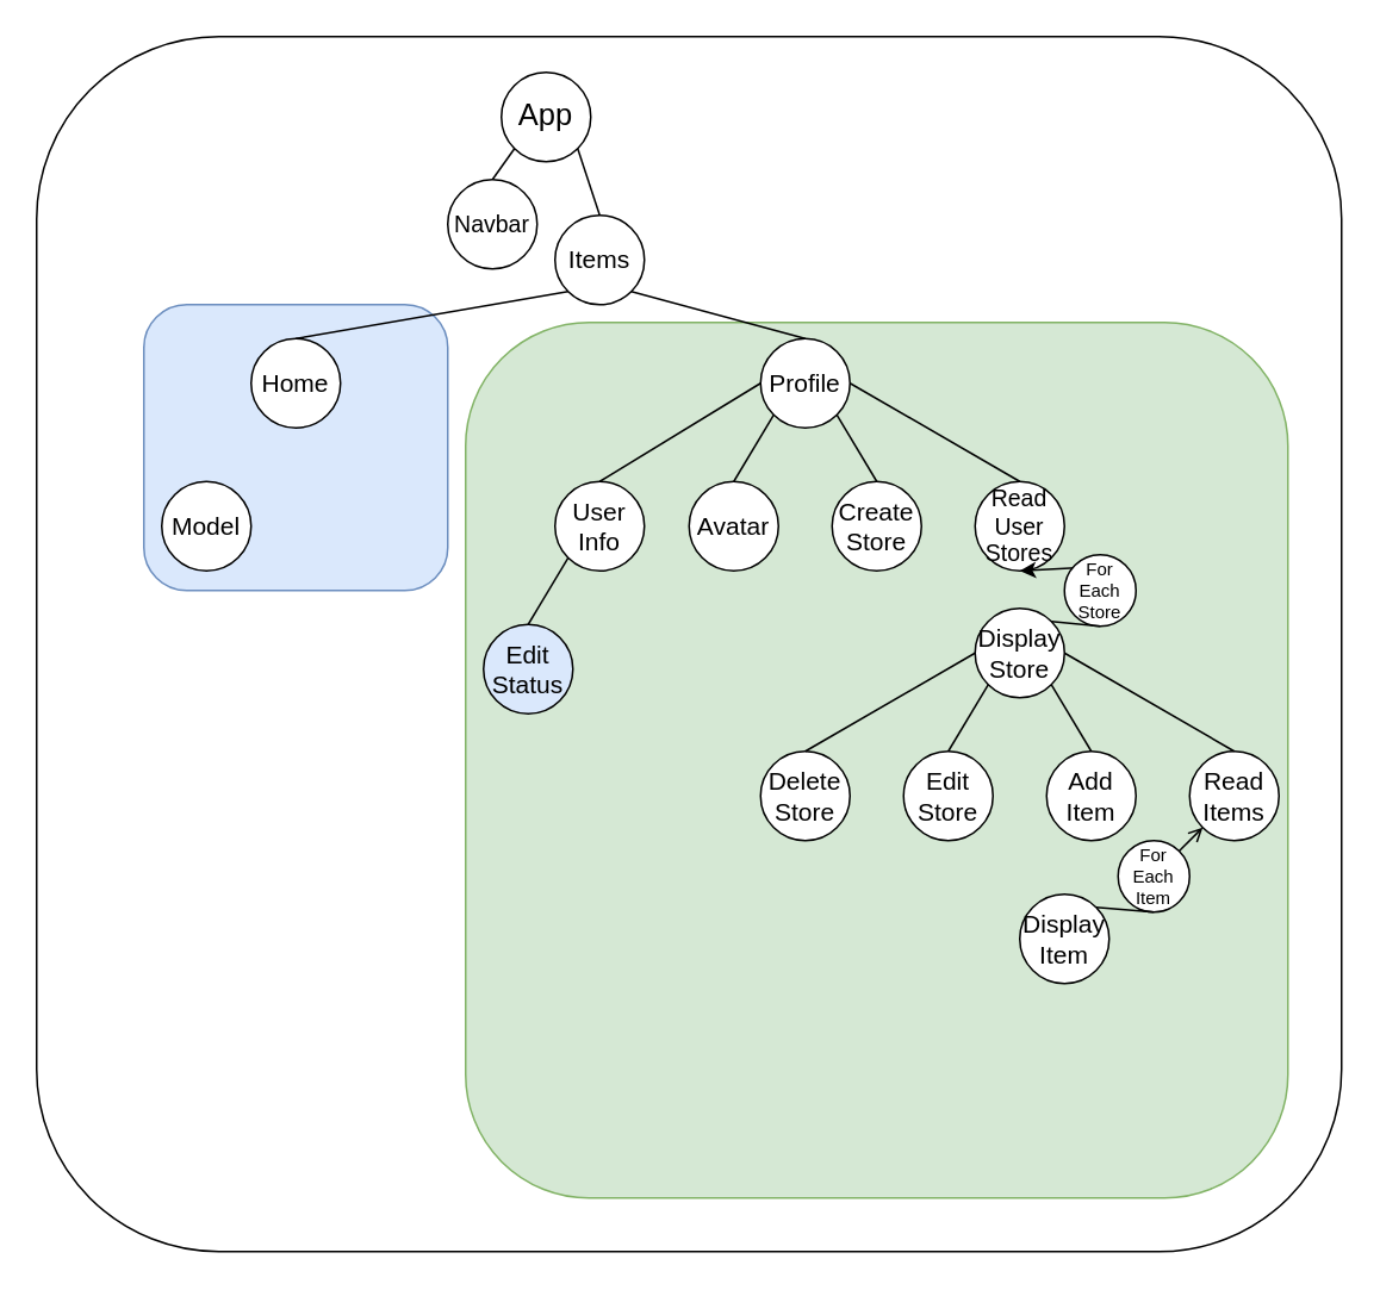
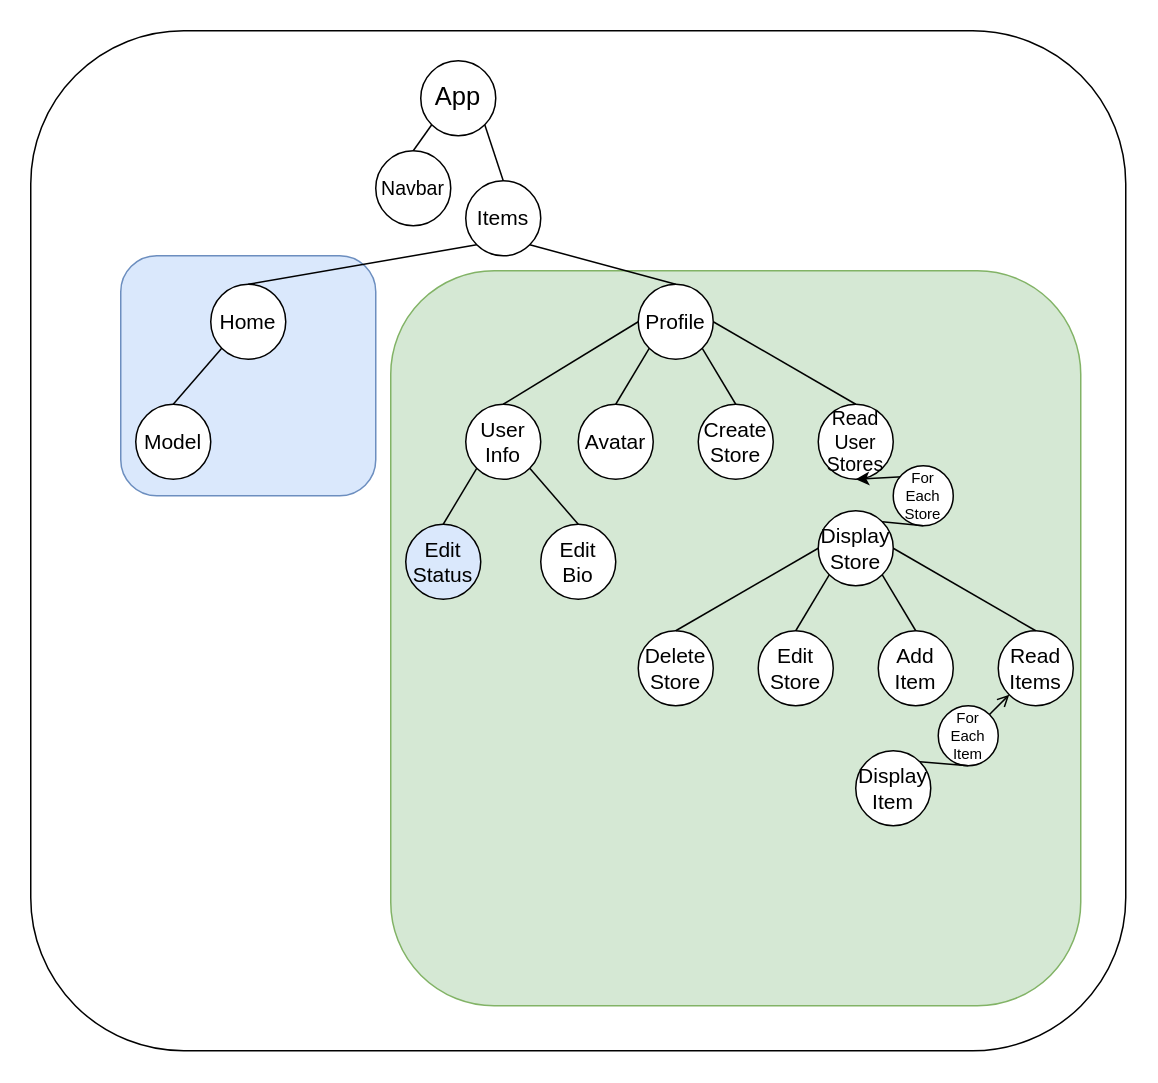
+ <mxCell id="15" value="" style="endArrow=none;html=1;fontSize=13;entryX=0;entryY=1;entryDx=0;entryDy=0;exitX=0.5;exitY=0;exitDx=0;exitDy=0;" edge="1" parent="1" source="14" target="9"><mxGeometry width="50" height="50" relative="1" as="geometry"><mxPoint x="60" y="229" as="sourcePoint" /><mxPoint x="110" y="179" as="targetPoint" /></mxGeometry></mxCell>
+ <mxCell id="44" value="" style="endArrow=none;html=1;fontSize=13;entryX=1;entryY=1;entryDx=0;entryDy=0;exitX=0.5;exitY=0;exitDx=0;exitDy=0;" edge="1" parent="1" source="41" target="16"><mxGeometry width="50" height="50" relative="1" as="geometry"><mxPoint x="295" y="359" as="sourcePoint" /><mxPoint x="327.322" y="321.678" as="targetPoint" /></mxGeometry></mxCell>
+ <mxCell id="41" value="Edit Bio" style="ellipse;whiteSpace=wrap;html=1;aspect=fixed;fontSize=14;fontStyle=0" vertex="1" parent="1"><mxGeometry x="360" y="349" width="50" height="50" as="geometry" /></mxCell>
